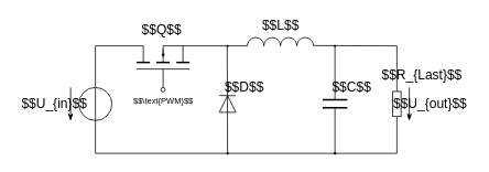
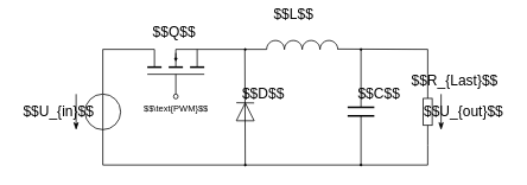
- <mxCell id="35" value="&lt;font style=&quot;font-size: 16px&quot;&gt;$$L$$&lt;/font&gt;" style="text;html=1;align=center;verticalAlign=middle;resizable=0;points=[];autosize=1;" parent="1" vertex="1"><mxGeometry x="309" y="20" width="60" height="20" as="geometry" /></mxCell>
+ <mxCell id="35" value="&lt;font style=&quot;font-size: 16px&quot;&gt;$$L$$&lt;/font&gt;" style="text;html=1;align=center;verticalAlign=middle;resizable=0;points=[];autosize=1;" parent="1" vertex="1"><mxGeometry x="299" y="5" width="60" height="20" as="geometry" /></mxCell>
